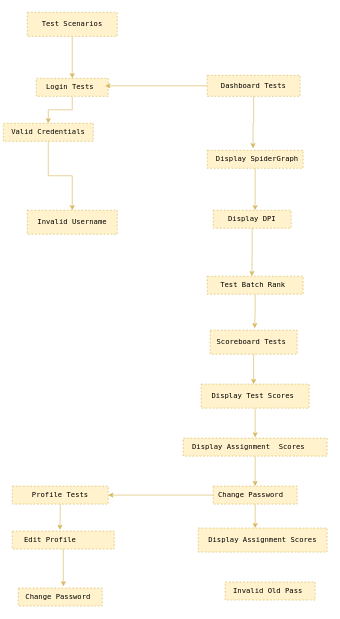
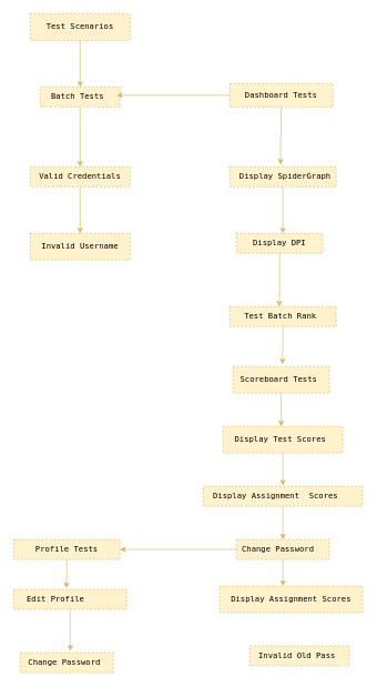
- <mxCell id="5" value="&lt;pre&gt;&lt;code class=&quot;!whitespace-pre hljs language-plaintext&quot;&gt; Login Tests  &lt;/code&gt;&lt;/pre&gt;" style="rounded=0;whiteSpace=wrap;html=1;dashed=1;fillColor=#fff2cc;strokeColor=#d6b656;" vertex="1" parent="1"><mxGeometry x="60" y="130" width="120" height="30" as="geometry" /></mxCell>
+ <mxCell id="5" value="&lt;pre&gt;&lt;code class=&quot;!whitespace-pre hljs language-plaintext&quot;&gt; Batch Tests  &lt;/code&gt;&lt;/pre&gt;" style="rounded=0;whiteSpace=wrap;html=1;dashed=1;fillColor=#fff2cc;strokeColor=#d6b656;" vertex="1" parent="1"><mxGeometry x="60" y="130" width="120" height="30" as="geometry" /></mxCell>
- <mxCell id="7" value="&lt;pre&gt;&lt;code class=&quot;!whitespace-pre hljs language-plaintext&quot;&gt; Valid Credentials &lt;/code&gt;&lt;/pre&gt;" style="rounded=0;whiteSpace=wrap;html=1;dashed=1;fillColor=#fff2cc;strokeColor=#d6b656;" vertex="1" parent="1"><mxGeometry x="5" y="205" width="150" height="30" as="geometry" /></mxCell>
+ <mxCell id="7" value="&lt;pre&gt;&lt;code class=&quot;!whitespace-pre hljs language-plaintext&quot;&gt; Valid Credentials &lt;/code&gt;&lt;/pre&gt;" style="rounded=0;whiteSpace=wrap;html=1;dashed=1;fillColor=#fff2cc;strokeColor=#d6b656;" vertex="1" parent="1"><mxGeometry x="45" y="250" width="150" height="30" as="geometry" /></mxCell>
